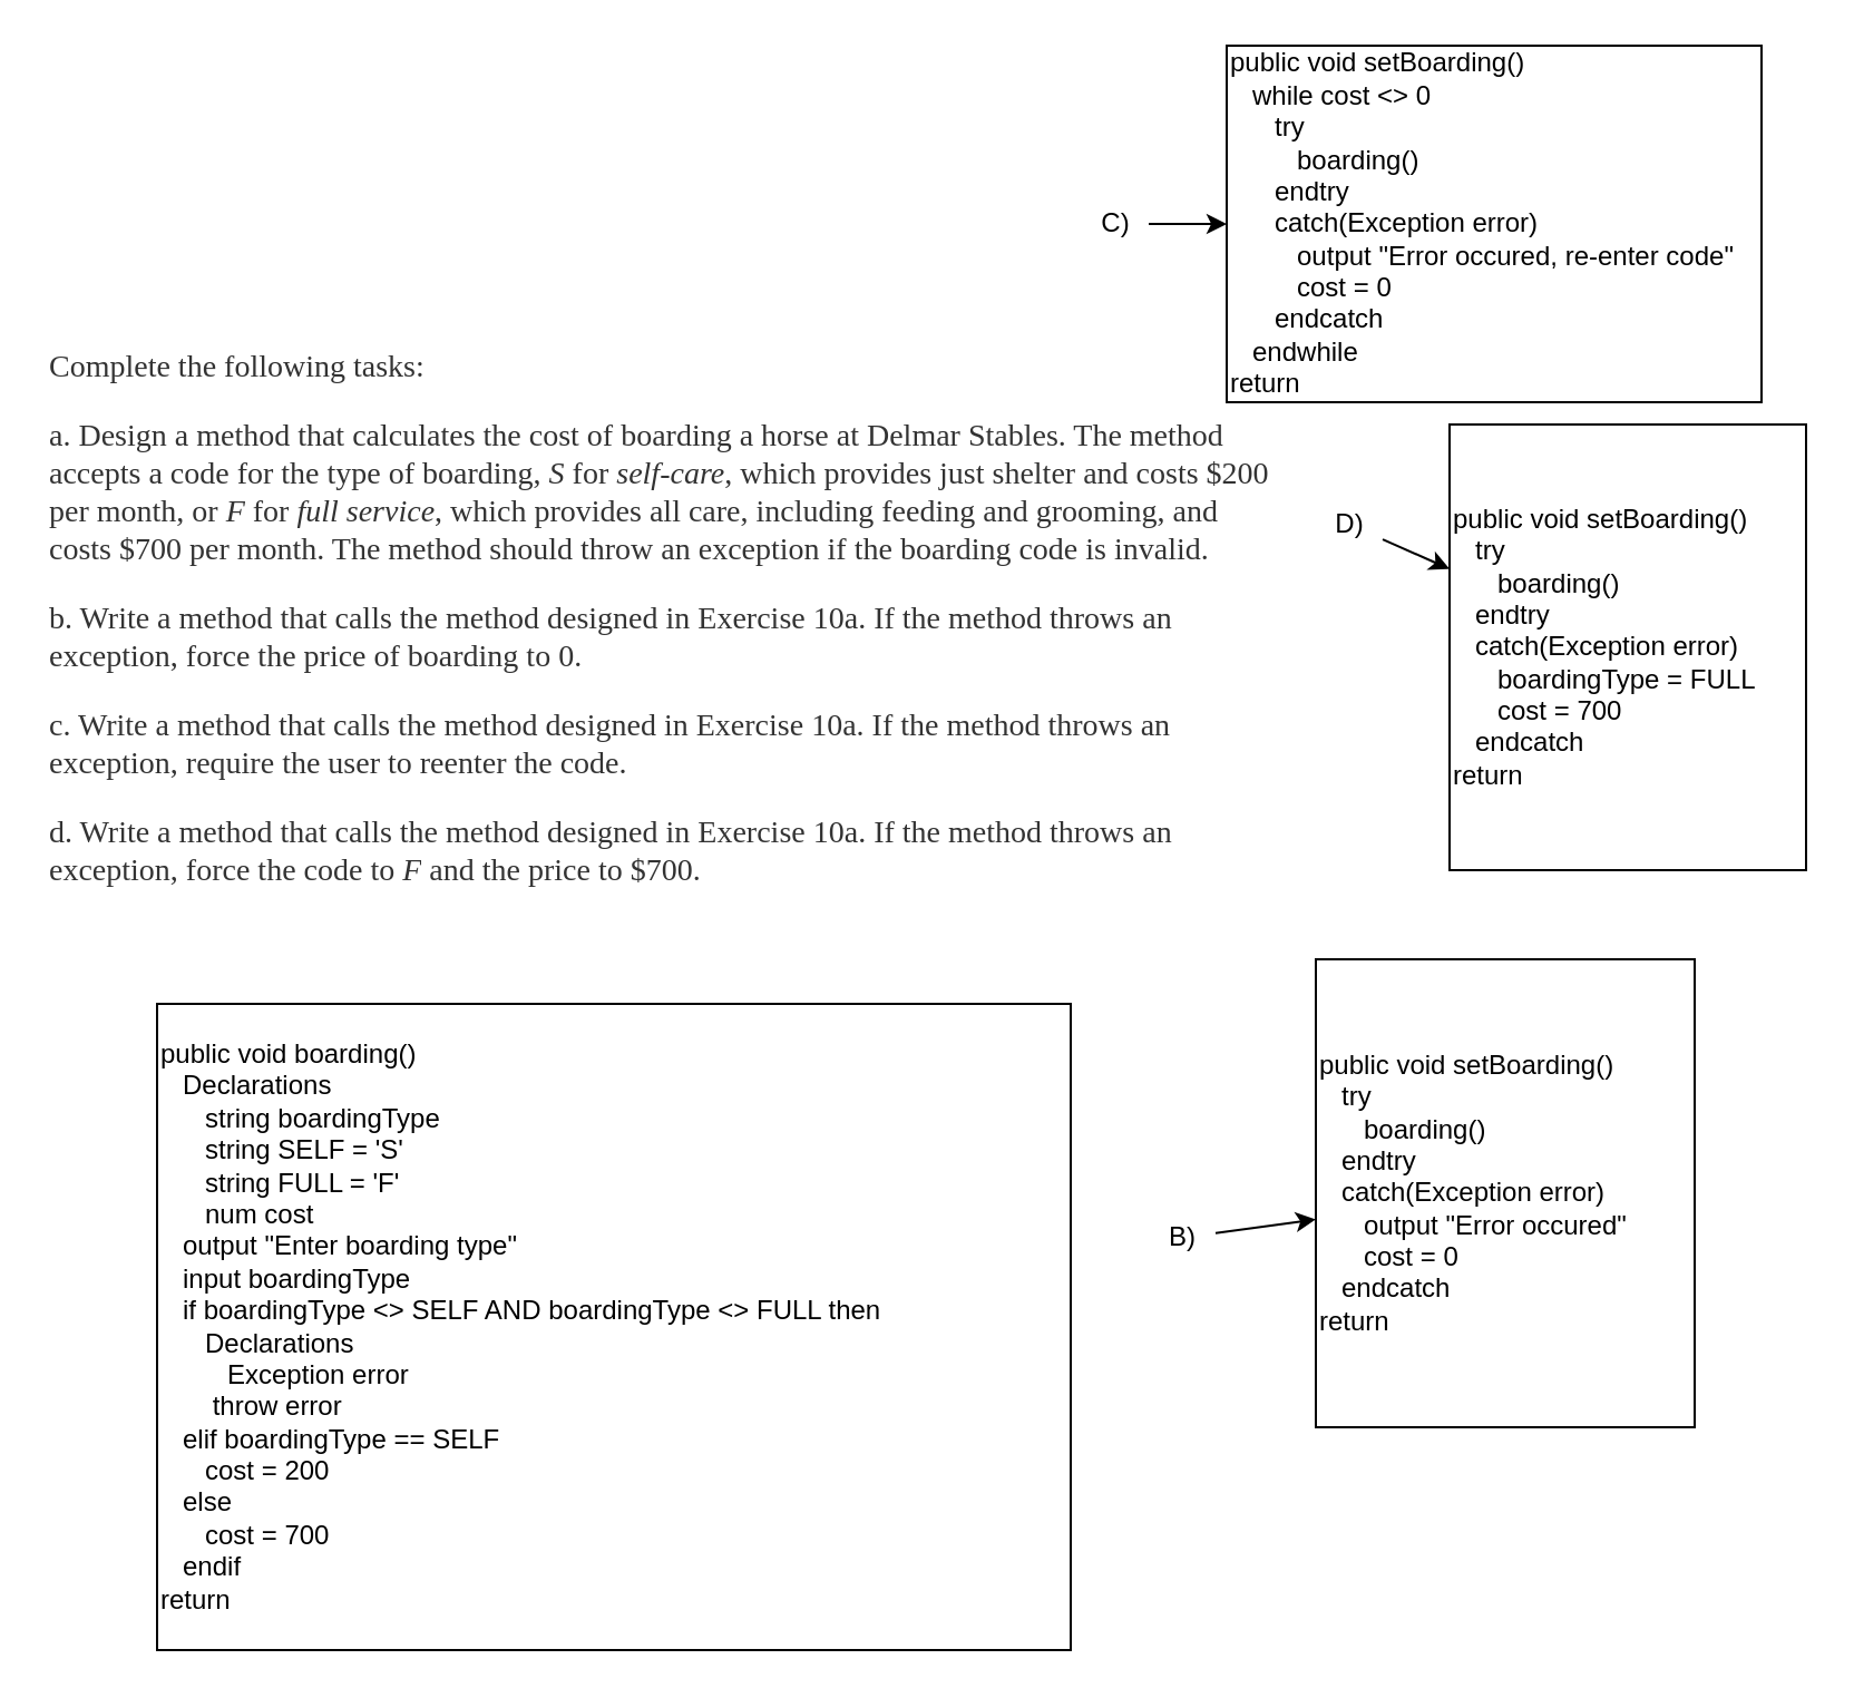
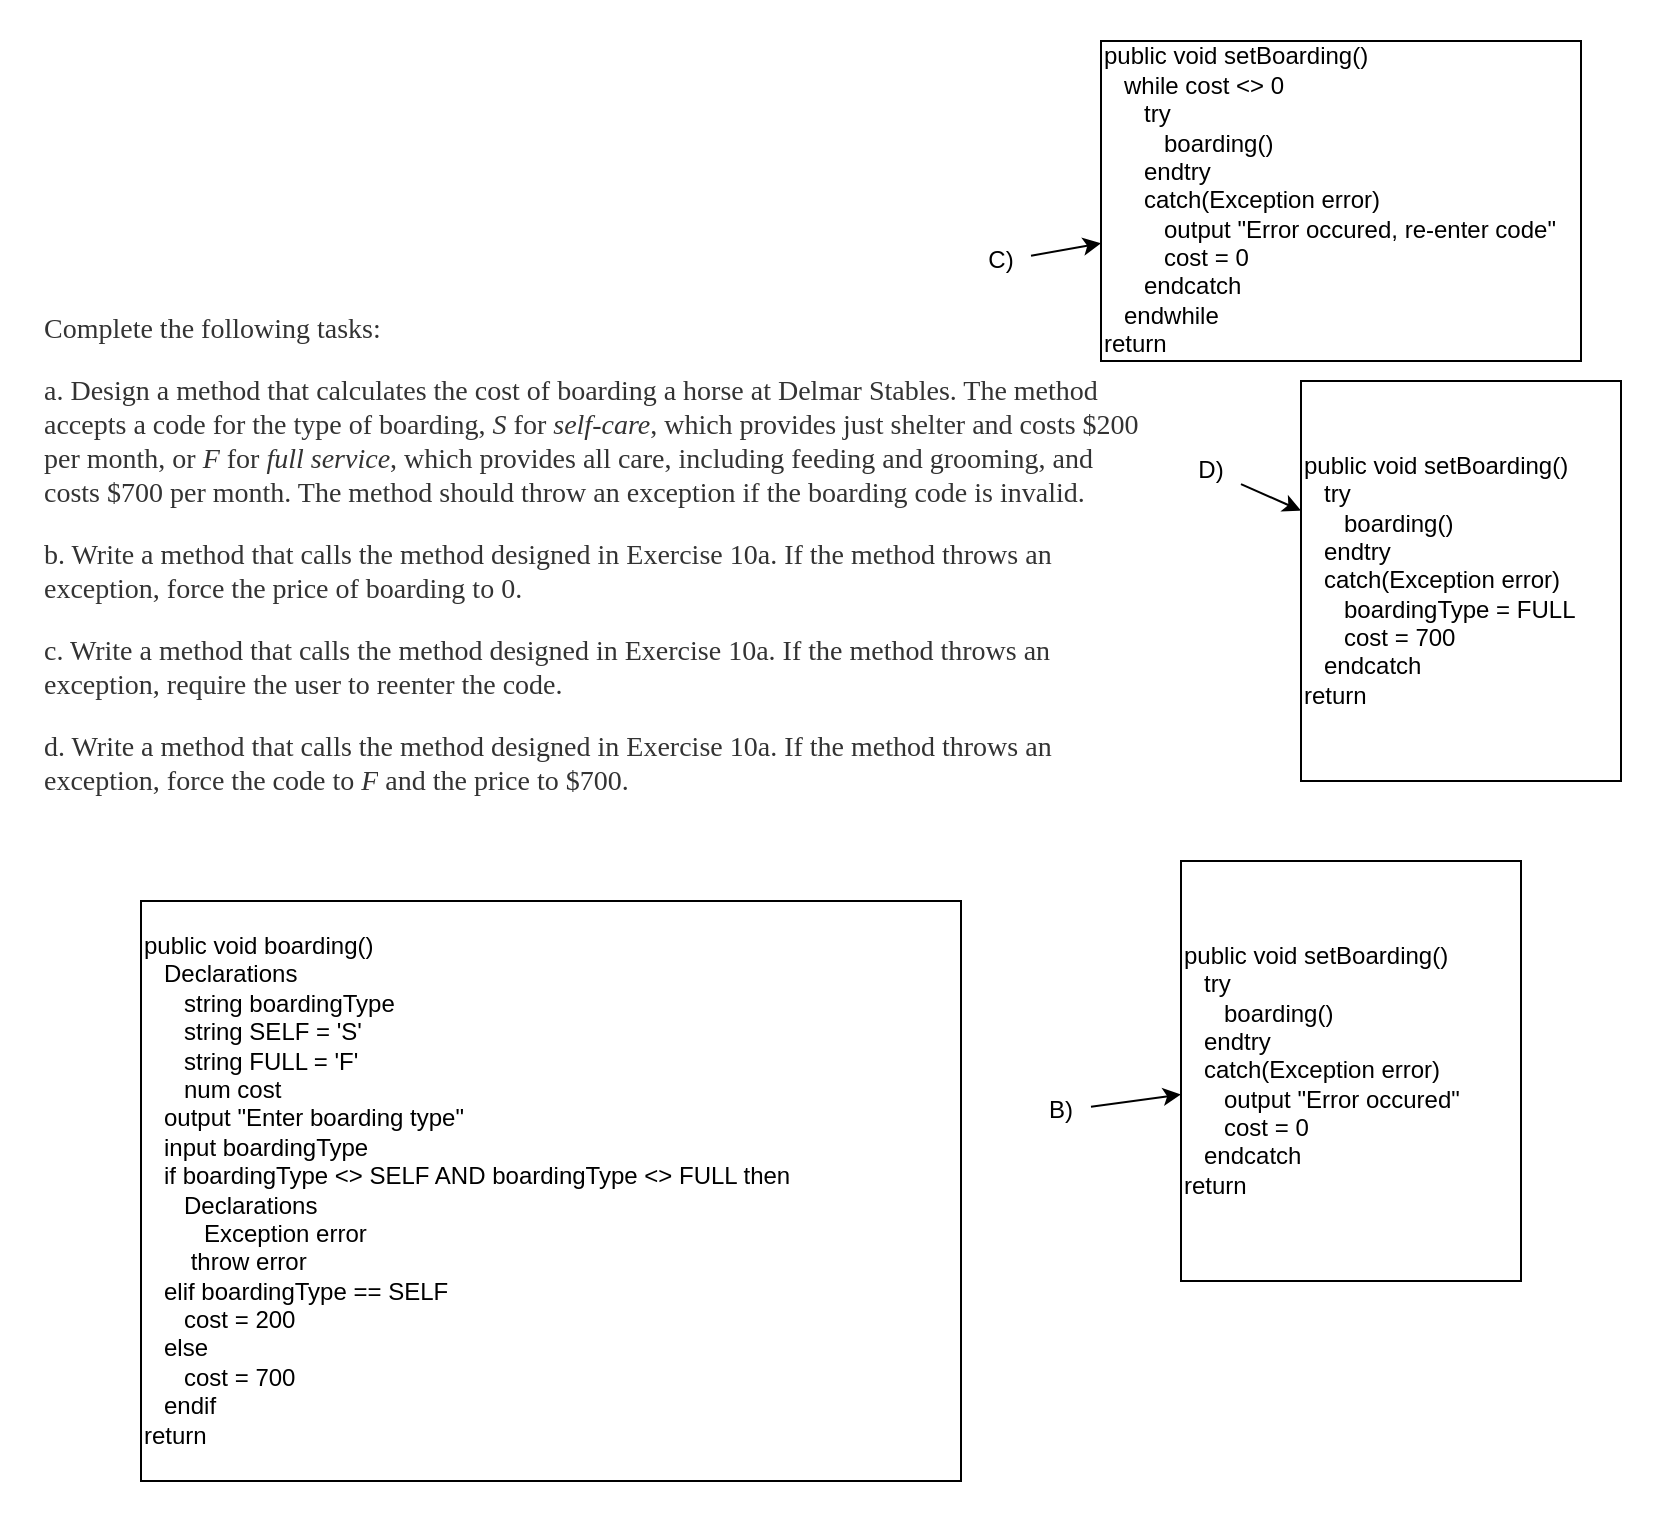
- <mxCell id="8" value="C)" style="text;html=1;align=center;verticalAlign=middle;resizable=0;points=[];autosize=1;strokeColor=none;fillColor=none;" vertex="1" parent="1"><mxGeometry x="485" y="90" width="30" height="20" as="geometry" /></mxCell>
+ <mxCell id="8" value="C)" style="text;html=1;align=center;verticalAlign=middle;resizable=0;points=[];autosize=1;strokeColor=none;fillColor=none;" vertex="1" parent="1"><mxGeometry x="485" y="120" width="30" height="20" as="geometry" /></mxCell>
